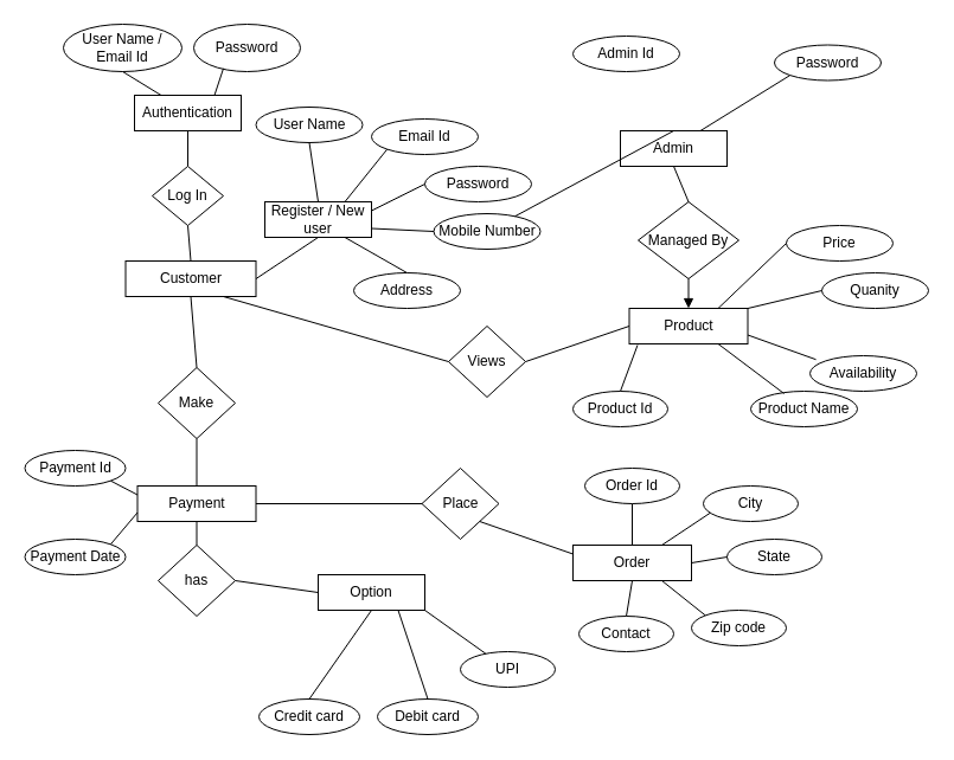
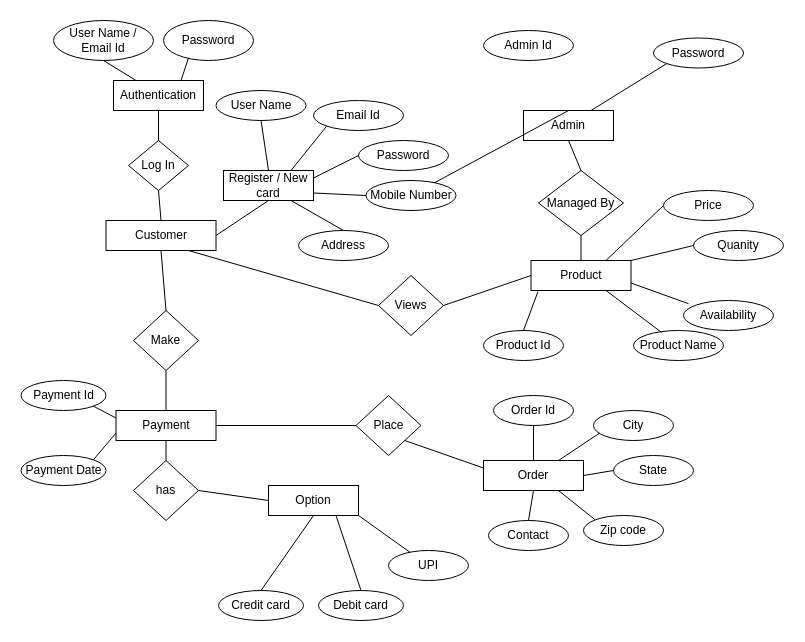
- <mxCell id="7" value="Register / New user" style="rounded=0;whiteSpace=wrap;html=1;" vertex="1" parent="1"><mxGeometry x="223" y="170" width="90" height="30" as="geometry" /></mxCell>
+ <mxCell id="7" value="Register / New card" style="rounded=0;whiteSpace=wrap;html=1;" vertex="1" parent="1"><mxGeometry x="223" y="170" width="90" height="30" as="geometry" /></mxCell>
- <mxCell id="45" value="" style="endArrow=block;html=1;rounded=0;exitX=0.5;exitY=1;exitDx=0;exitDy=0;entryX=0.5;entryY=0;entryDx=0;entryDy=0;" edge="1" parent="1" source="44" target="23"><mxGeometry width="50" height="50" relative="1" as="geometry"><mxPoint x="498" y="365" as="sourcePoint" /><mxPoint x="491" y="442" as="targetPoint" /></mxGeometry></mxCell>
+ <mxCell id="45" value="" style="endArrow=none;html=1;rounded=0;exitX=0.5;exitY=1;exitDx=0;exitDy=0;entryX=0.5;entryY=0;entryDx=0;entryDy=0;" edge="1" parent="1" source="44" target="23"><mxGeometry width="50" height="50" relative="1" as="geometry"><mxPoint x="498" y="365" as="sourcePoint" /><mxPoint x="491" y="442" as="targetPoint" /></mxGeometry></mxCell>
